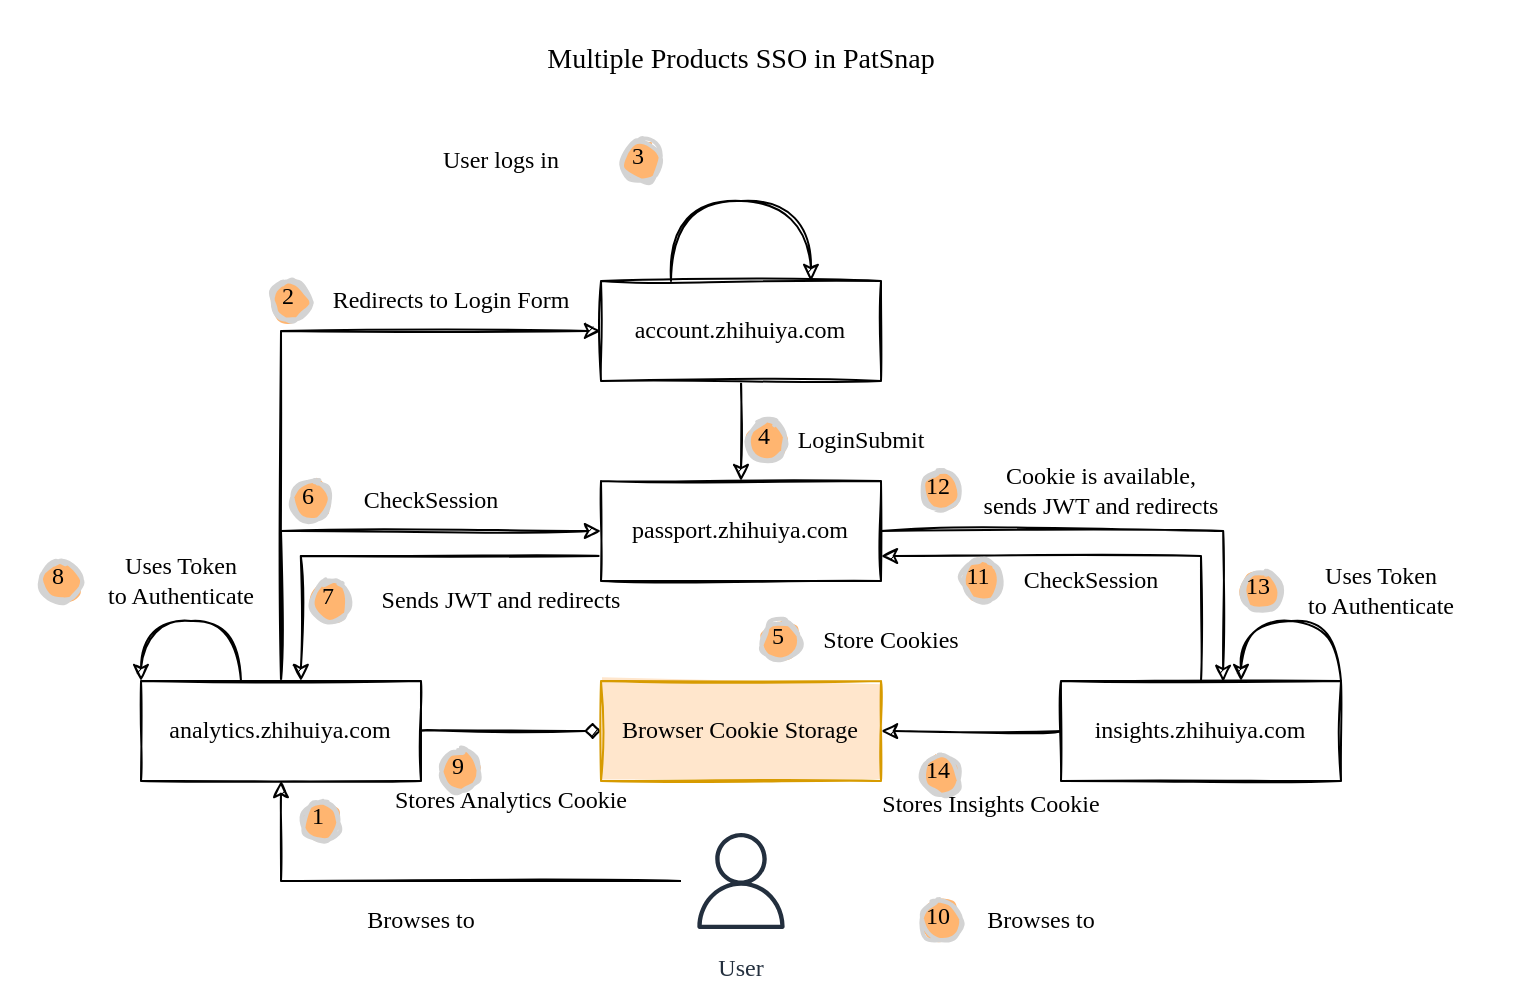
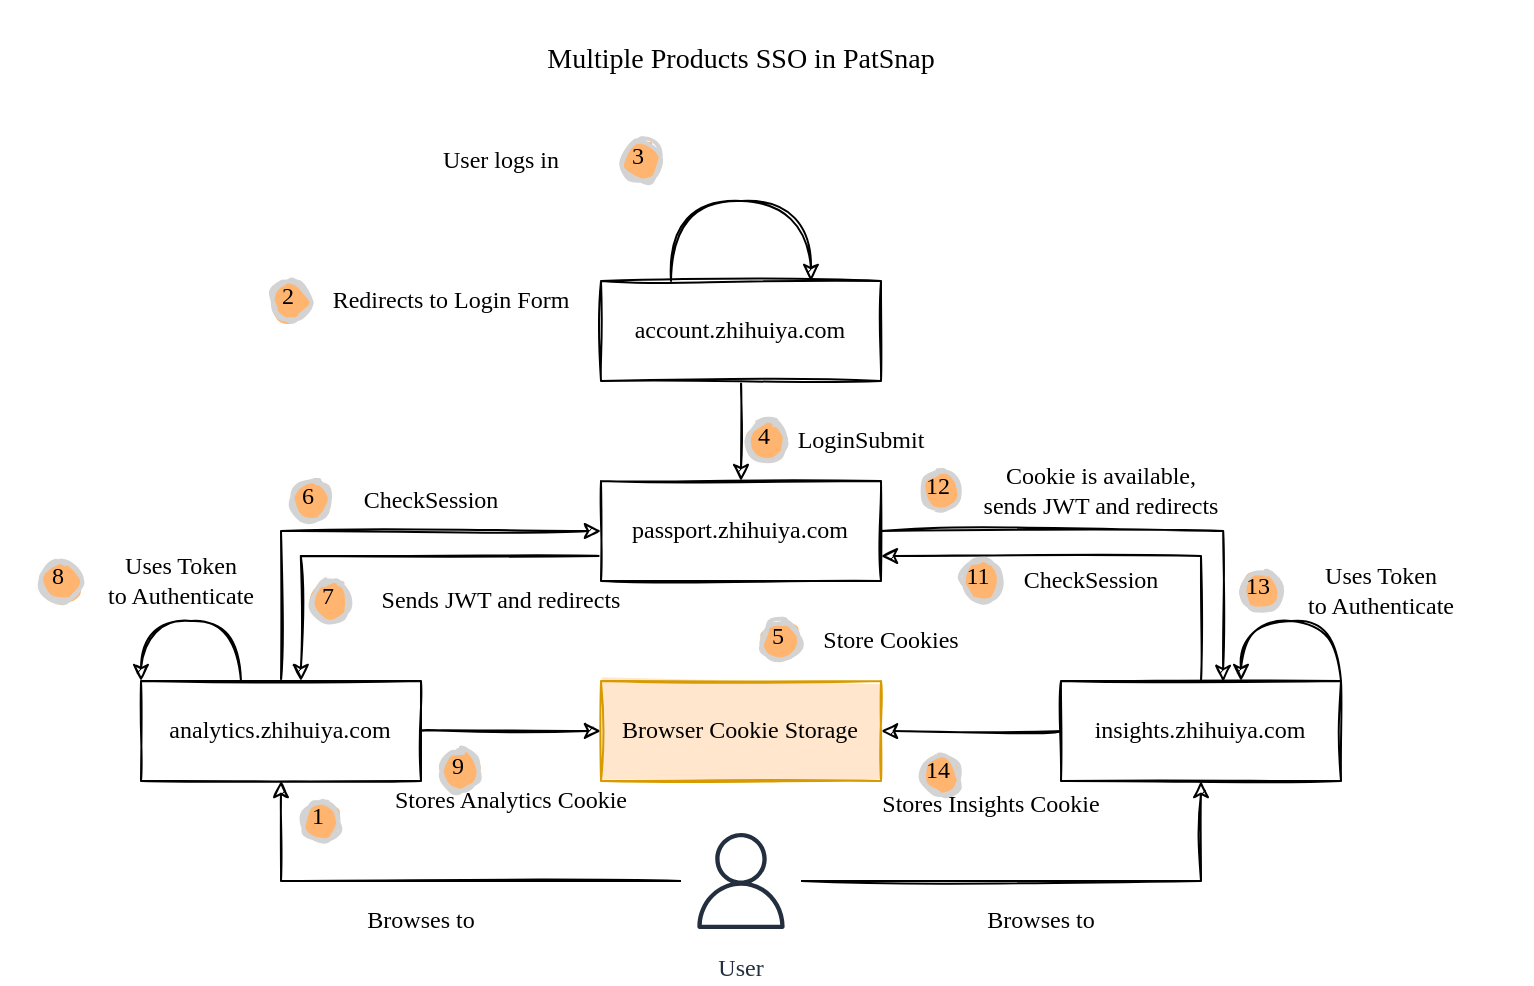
- <mxCell id="5" style="edgeStyle=orthogonalEdgeStyle;rounded=0;sketch=1;orthogonalLoop=1;jettySize=auto;html=1;entryX=0;entryY=0.5;entryDx=0;entryDy=0;fontFamily=Comic Sans MS;" edge="1" parent="1" source="8" target="15"><mxGeometry relative="1" as="geometry"><Array as="points"><mxPoint x="140" y="165" /></Array></mxGeometry></mxCell>
- <mxCell id="7" value="" style="edgeStyle=orthogonalEdgeStyle;curved=1;sketch=1;orthogonalLoop=1;jettySize=auto;html=1;fontFamily=Comic Sans MS;endArrow=diamond;" edge="1" parent="1" source="8" target="16"><mxGeometry relative="1" as="geometry" /></mxCell>
+ <mxCell id="7" value="" style="edgeStyle=orthogonalEdgeStyle;curved=1;sketch=1;orthogonalLoop=1;jettySize=auto;html=1;fontFamily=Comic Sans MS;" edge="1" parent="1" source="8" target="16"><mxGeometry relative="1" as="geometry" /></mxCell>
+ <mxCell id="3" style="edgeStyle=orthogonalEdgeStyle;rounded=0;sketch=1;orthogonalLoop=1;jettySize=auto;html=1;entryX=0.5;entryY=1;entryDx=0;entryDy=0;fontFamily=Comic Sans MS;" edge="1" parent="1" source="4" target="11"><mxGeometry relative="1" as="geometry" /></mxCell>
- <mxCell id="38" value="10" style="ellipse;whiteSpace=wrap;html=1;aspect=fixed;strokeWidth=2;fontFamily=Tahoma;spacingBottom=4;spacingRight=2;strokeColor=#d3d3d3;sketch=1;fillStyle=solid;fillColor=#FFB570;" vertex="1" parent="1"><mxGeometry x="460" y="450" width="20" height="20" as="geometry" /></mxCell>
